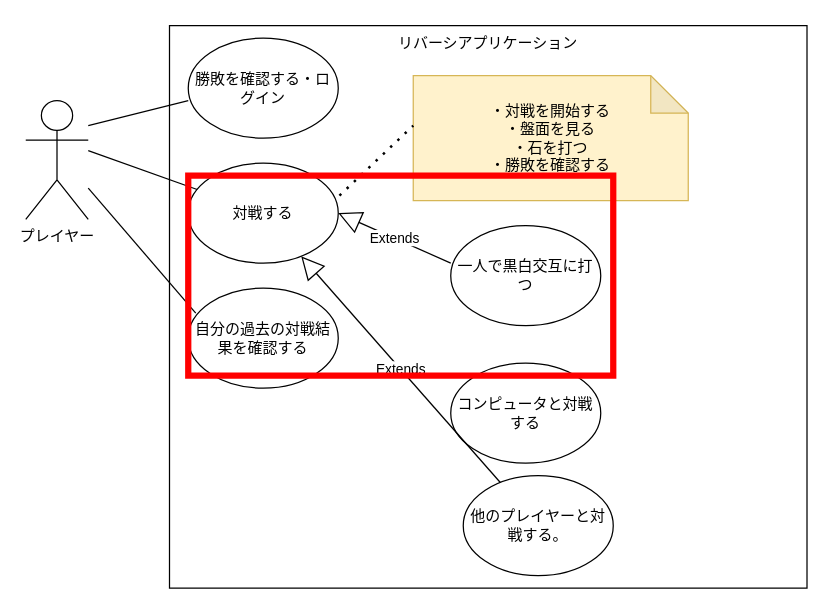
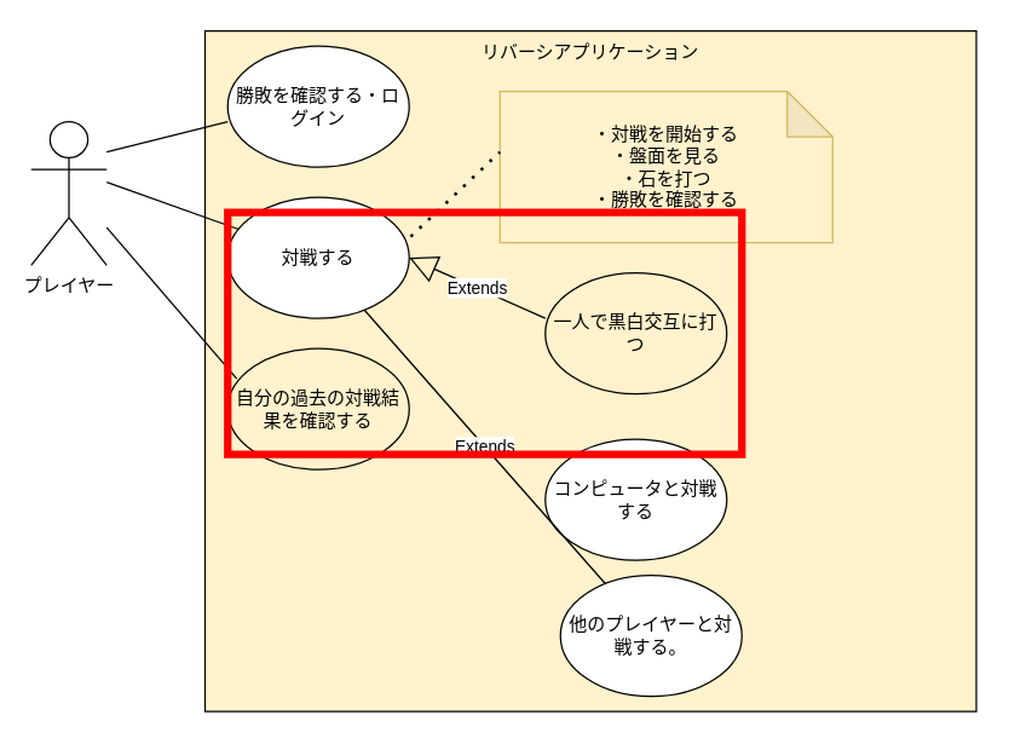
- <mxCell id="2" value="リバーシアプリケーション" style="rounded=0;whiteSpace=wrap;html=1;align=center;verticalAlign=top;" vertex="1" parent="1"><mxGeometry x="135" y="20" width="510" height="450" as="geometry" /></mxCell>
+ <mxCell id="2" value="リバーシアプリケーション" style="rounded=0;whiteSpace=wrap;html=1;align=center;verticalAlign=top;fillColor=#fff2cc;" vertex="1" parent="1"><mxGeometry x="135" y="20" width="510" height="450" as="geometry" /></mxCell>
- <mxCell id="13" value="Extends" style="endArrow=block;endSize=16;endFill=0;html=1;" edge="1" parent="1" source="12" target="4"><mxGeometry width="160" relative="1" as="geometry"><mxPoint x="210" y="200" as="sourcePoint" /><mxPoint x="370" y="200" as="targetPoint" /></mxGeometry></mxCell>
+ <mxCell id="13" value="Extends" style="endArrow=none;endSize=16;endFill=0;html=1;" edge="1" parent="1" source="12" target="4"><mxGeometry width="160" relative="1" as="geometry"><mxPoint x="210" y="200" as="sourcePoint" /><mxPoint x="370" y="200" as="targetPoint" /></mxGeometry></mxCell>
- <mxCell id="10" value="一人で黒白交互に打つ" style="ellipse;whiteSpace=wrap;html=1;" vertex="1" parent="1"><mxGeometry x="360" y="180" width="120" height="80" as="geometry" /></mxCell>
+ <mxCell id="10" value="一人で黒白交互に打つ" style="ellipse;whiteSpace=wrap;html=1;fillColor=#fff2cc;" vertex="1" parent="1"><mxGeometry x="360" y="180" width="120" height="80" as="geometry" /></mxCell>
- <mxCell id="9" value="自分の過去の対戦結果を確認する" style="ellipse;whiteSpace=wrap;html=1;" vertex="1" parent="1"><mxGeometry x="150" y="230" width="120" height="80" as="geometry" /></mxCell>
+ <mxCell id="9" value="自分の過去の対戦結果を確認する" style="ellipse;whiteSpace=wrap;html=1;fillColor=#fff2cc;" vertex="1" parent="1"><mxGeometry x="150" y="230" width="120" height="80" as="geometry" /></mxCell>
